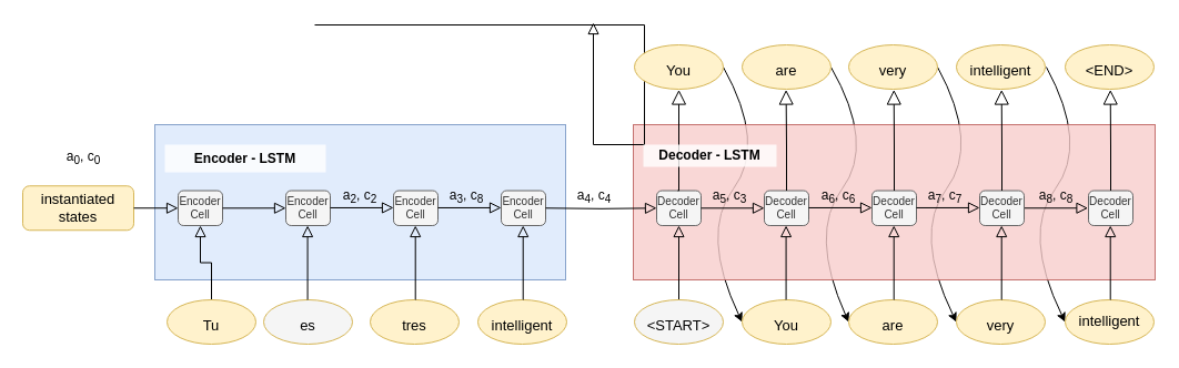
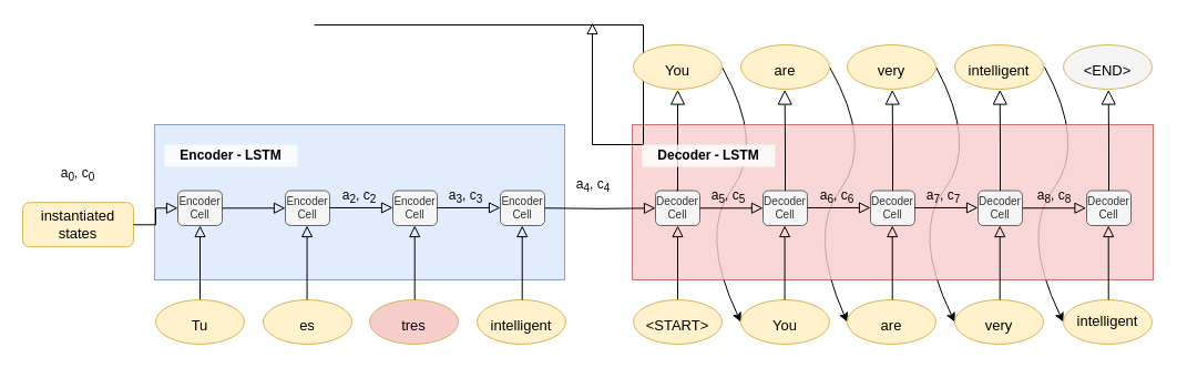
- <mxCell id="64" value="&lt;font style=&quot;line-height: 0%&quot;&gt;&lt;sub&gt;&lt;span style=&quot;font-size: 13px&quot;&gt;&amp;lt;END&amp;gt;&lt;/span&gt;&lt;br&gt;&lt;/sub&gt;&lt;/font&gt;" style="ellipse;whiteSpace=wrap;html=1;fillColor=#fff2cc;strokeColor=#d6b656;" vertex="1" parent="1"><mxGeometry x="959" y="40" width="80" height="40" as="geometry" /></mxCell>
+ <mxCell id="64" value="&lt;font style=&quot;line-height: 0%&quot;&gt;&lt;sub&gt;&lt;span style=&quot;font-size: 13px&quot;&gt;&amp;lt;END&amp;gt;&lt;/span&gt;&lt;br&gt;&lt;/sub&gt;&lt;/font&gt;" style="ellipse;whiteSpace=wrap;html=1;fillColor=#f5f5f5;strokeColor=#d6b656;" vertex="1" parent="1"><mxGeometry x="959" y="40" width="80" height="40" as="geometry" /></mxCell>
- <mxCell id="27" value="&lt;font style=&quot;font-size: 12px&quot;&gt;a&lt;sub&gt;0&lt;/sub&gt;, c&lt;sub&gt;0&lt;/sub&gt;&lt;/font&gt;" style="text;html=1;strokeColor=none;fillColor=none;align=center;verticalAlign=middle;whiteSpace=wrap;rounded=0;" vertex="1" parent="1"><mxGeometry x="55" y="132" width="40" height="20" as="geometry" /></mxCell>
+ <mxCell id="27" value="&lt;font style=&quot;font-size: 12px&quot;&gt;a&lt;sub&gt;0&lt;/sub&gt;, c&lt;sub&gt;0&lt;/sub&gt;&lt;/font&gt;" style="text;html=1;strokeColor=none;fillColor=none;align=center;verticalAlign=middle;whiteSpace=wrap;rounded=0;" vertex="1" parent="1"><mxGeometry x="50" y="147" width="40" height="20" as="geometry" /></mxCell>
- <mxCell id="12" value="Encoder - LSTM" style="text;html=1;strokeColor=none;align=center;verticalAlign=middle;whiteSpace=wrap;rounded=0;opacity=80;fontStyle=1;fillColor=#ffffff;" vertex="1" parent="1"><mxGeometry x="148" y="130" width="145" height="25" as="geometry" /></mxCell>
+ <mxCell id="12" value="Encoder - LSTM" style="text;html=1;strokeColor=none;align=center;verticalAlign=middle;whiteSpace=wrap;rounded=0;opacity=80;fontStyle=1;fillColor=#ffffff;" vertex="1" parent="1"><mxGeometry x="148" y="130" width="120" height="20" as="geometry" /></mxCell>
- <mxCell id="29" value="&lt;font style=&quot;font-size: 12px&quot;&gt;a&lt;sub&gt;3&lt;/sub&gt;, c&lt;sub&gt;8&lt;/sub&gt;&lt;/font&gt;" style="text;html=1;strokeColor=none;fillColor=none;align=center;verticalAlign=middle;whiteSpace=wrap;rounded=0;" vertex="1" parent="1"><mxGeometry x="400" y="167.25" width="40" height="20" as="geometry" /></mxCell>
+ <mxCell id="29" value="&lt;font style=&quot;font-size: 12px&quot;&gt;a&lt;sub&gt;3&lt;/sub&gt;, c&lt;sub&gt;3&lt;/sub&gt;&lt;/font&gt;" style="text;html=1;strokeColor=none;fillColor=none;align=center;verticalAlign=middle;whiteSpace=wrap;rounded=0;" vertex="1" parent="1"><mxGeometry x="400" y="167.25" width="40" height="20" as="geometry" /></mxCell>
- <mxCell id="30" value="&lt;font style=&quot;font-size: 12px&quot;&gt;a&lt;sub&gt;4&lt;/sub&gt;, c&lt;sub&gt;4&lt;/sub&gt;&lt;/font&gt;" style="text;html=1;strokeColor=none;fillColor=none;align=center;verticalAlign=middle;whiteSpace=wrap;rounded=0;" vertex="1" parent="1"><mxGeometry x="515" y="167.25" width="40" height="20" as="geometry" /></mxCell>
+ <mxCell id="30" value="&lt;font style=&quot;font-size: 12px&quot;&gt;a&lt;sub&gt;4&lt;/sub&gt;, c&lt;sub&gt;4&lt;/sub&gt;&lt;/font&gt;" style="text;html=1;strokeColor=none;fillColor=none;align=center;verticalAlign=middle;whiteSpace=wrap;rounded=0;" vertex="1" parent="1"><mxGeometry x="515" y="157.25" width="40" height="20" as="geometry" /></mxCell>
- <mxCell id="47" value="&lt;font style=&quot;font-size: 12px&quot;&gt;a&lt;sub&gt;5&lt;/sub&gt;, c&lt;sub&gt;3&lt;/sub&gt;&lt;/font&gt;" style="text;html=1;strokeColor=none;fillColor=none;align=center;verticalAlign=middle;whiteSpace=wrap;rounded=0;" vertex="1" parent="1"><mxGeometry x="637" y="167.25" width="40" height="20" as="geometry" /></mxCell>
+ <mxCell id="47" value="&lt;font style=&quot;font-size: 12px&quot;&gt;a&lt;sub&gt;5&lt;/sub&gt;, c&lt;sub&gt;5&lt;/sub&gt;&lt;/font&gt;" style="text;html=1;strokeColor=none;fillColor=none;align=center;verticalAlign=middle;whiteSpace=wrap;rounded=0;" vertex="1" parent="1"><mxGeometry x="637" y="167.25" width="40" height="20" as="geometry" /></mxCell>
- <mxCell id="11" value="&lt;span style=&quot;font-size: 13px&quot;&gt;instantiated&lt;br&gt;states&lt;br&gt;&lt;/span&gt;" style="rounded=1;whiteSpace=wrap;html=1;fontSize=12;glass=0;strokeWidth=1;shadow=0;fillColor=#fff2cc;strokeColor=#d6b656;" vertex="1" parent="1"><mxGeometry x="20" y="167.25" width="100" height="40" as="geometry" /></mxCell>
+ <mxCell id="11" value="&lt;span style=&quot;font-size: 13px&quot;&gt;instantiated&lt;br&gt;states&lt;br&gt;&lt;/span&gt;" style="rounded=1;whiteSpace=wrap;html=1;fontSize=12;glass=0;strokeWidth=1;shadow=0;fillColor=#fff2cc;strokeColor=#d6b656;" vertex="1" parent="1"><mxGeometry x="20" y="182.25" width="100" height="40" as="geometry" /></mxCell>
- <mxCell id="9" value="&lt;font style=&quot;line-height: 0%&quot;&gt;&lt;sub&gt;&lt;span style=&quot;font-size: 13px&quot;&gt;Tu&lt;/span&gt;&lt;br&gt;&lt;/sub&gt;&lt;/font&gt;" style="ellipse;whiteSpace=wrap;html=1;fillColor=#fff2cc;strokeColor=#d6b656;" vertex="1" parent="1"><mxGeometry x="150" y="270" width="80" height="40" as="geometry" /></mxCell>
+ <mxCell id="9" value="&lt;font style=&quot;line-height: 0%&quot;&gt;&lt;sub&gt;&lt;span style=&quot;font-size: 13px&quot;&gt;Tu&lt;/span&gt;&lt;br&gt;&lt;/sub&gt;&lt;/font&gt;" style="ellipse;whiteSpace=wrap;html=1;fillColor=#fff2cc;strokeColor=#d6b656;" vertex="1" parent="1"><mxGeometry x="140" y="270" width="80" height="40" as="geometry" /></mxCell>
- <mxCell id="15" value="&lt;font style=&quot;line-height: 0%&quot;&gt;&lt;sub&gt;&lt;span style=&quot;font-size: 13px&quot;&gt;es&lt;/span&gt;&lt;br&gt;&lt;/sub&gt;&lt;/font&gt;" style="ellipse;whiteSpace=wrap;html=1;fillColor=#f5f5f5;strokeColor=#d6b656;" vertex="1" parent="1"><mxGeometry x="237" y="270" width="80" height="40" as="geometry" /></mxCell>
+ <mxCell id="15" value="&lt;font style=&quot;line-height: 0%&quot;&gt;&lt;sub&gt;&lt;span style=&quot;font-size: 13px&quot;&gt;es&lt;/span&gt;&lt;br&gt;&lt;/sub&gt;&lt;/font&gt;" style="ellipse;whiteSpace=wrap;html=1;fillColor=#fff2cc;strokeColor=#d6b656;" vertex="1" parent="1"><mxGeometry x="237" y="270" width="80" height="40" as="geometry" /></mxCell>
- <mxCell id="16" value="&lt;font style=&quot;line-height: 0%&quot;&gt;&lt;sub&gt;&lt;span style=&quot;font-size: 13px&quot;&gt;tres&lt;/span&gt;&lt;br&gt;&lt;/sub&gt;&lt;/font&gt;" style="ellipse;whiteSpace=wrap;html=1;fillColor=#fff2cc;strokeColor=#d6b656;" vertex="1" parent="1"><mxGeometry x="333" y="270" width="80" height="40" as="geometry" /></mxCell>
+ <mxCell id="16" value="&lt;font style=&quot;line-height: 0%&quot;&gt;&lt;sub&gt;&lt;span style=&quot;font-size: 13px&quot;&gt;tres&lt;/span&gt;&lt;br&gt;&lt;/sub&gt;&lt;/font&gt;" style="ellipse;whiteSpace=wrap;html=1;fillColor=#f8cecc;strokeColor=#d6b656;" vertex="1" parent="1"><mxGeometry x="333" y="270" width="80" height="40" as="geometry" /></mxCell>
- <mxCell id="33" value="&lt;font style=&quot;line-height: 0%&quot;&gt;&lt;sub&gt;&lt;span style=&quot;font-size: 13px&quot;&gt;&amp;lt;START&amp;gt;&lt;/span&gt;&lt;br&gt;&lt;/sub&gt;&lt;/font&gt;" style="ellipse;whiteSpace=wrap;html=1;fillColor=#f5f5f5;strokeColor=#d6b656;" vertex="1" parent="1"><mxGeometry x="571" y="270" width="80" height="40" as="geometry" /></mxCell>
+ <mxCell id="33" value="&lt;font style=&quot;line-height: 0%&quot;&gt;&lt;sub&gt;&lt;span style=&quot;font-size: 13px&quot;&gt;&amp;lt;START&amp;gt;&lt;/span&gt;&lt;br&gt;&lt;/sub&gt;&lt;/font&gt;" style="ellipse;whiteSpace=wrap;html=1;fillColor=#fff2cc;strokeColor=#d6b656;" vertex="1" parent="1"><mxGeometry x="571" y="270" width="80" height="40" as="geometry" /></mxCell>
